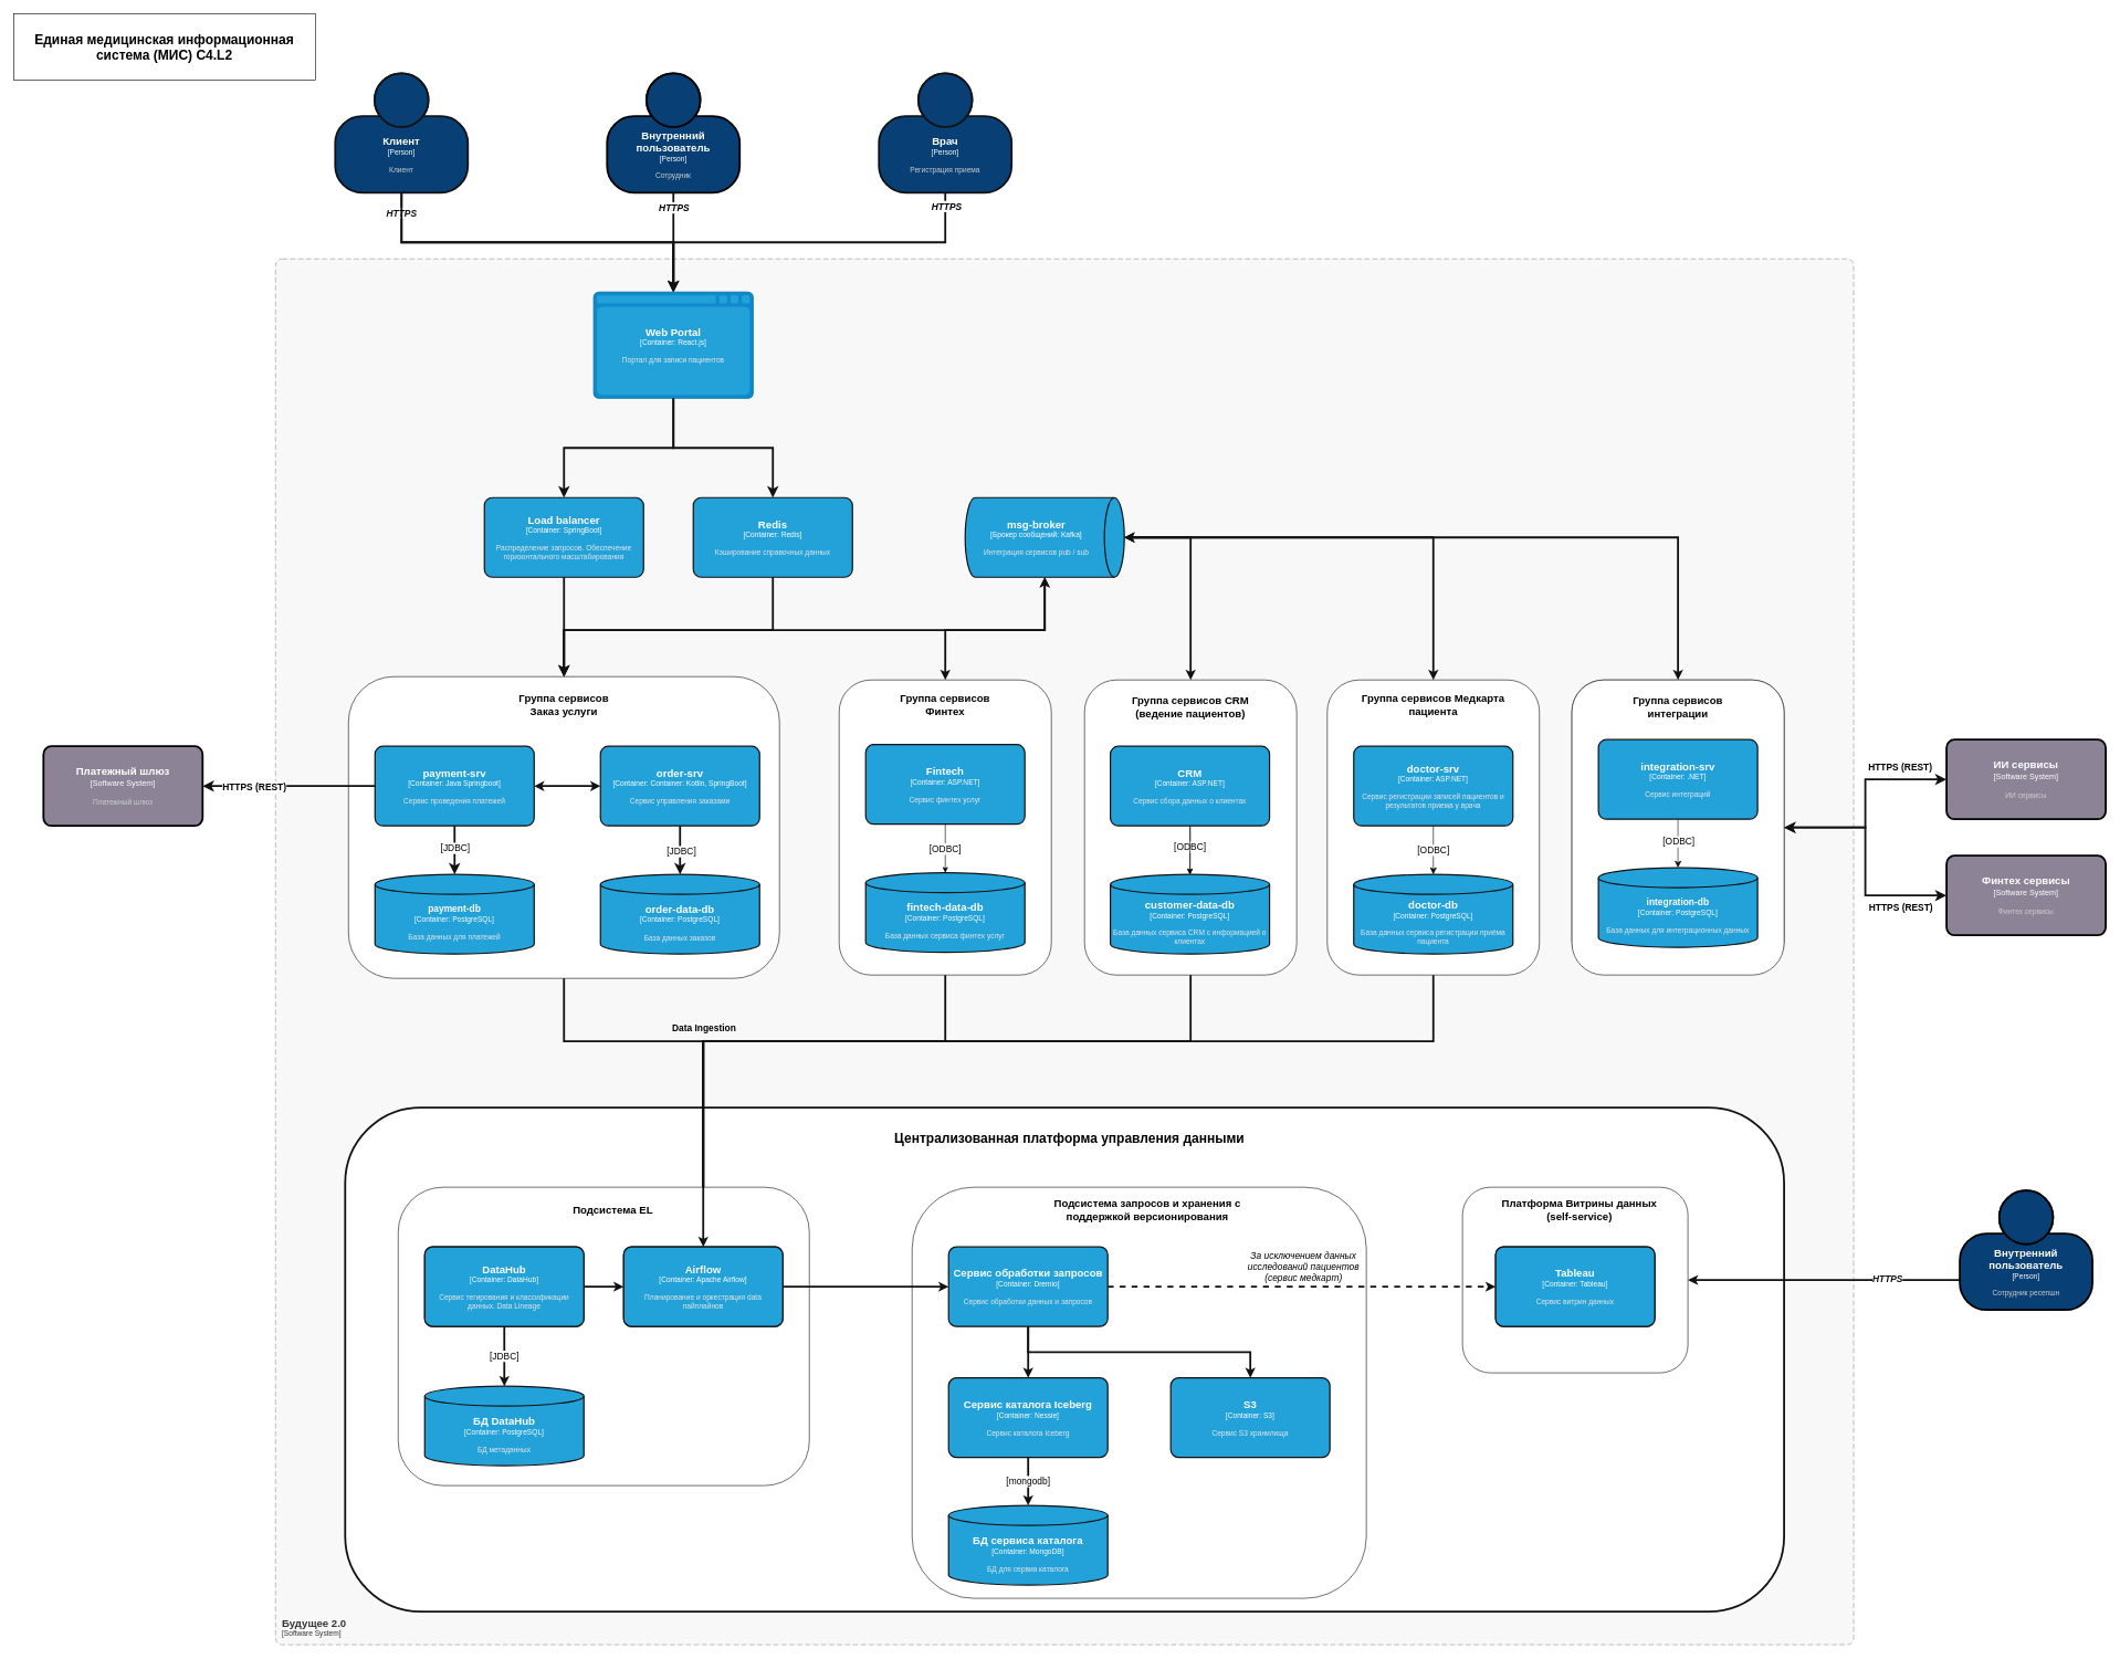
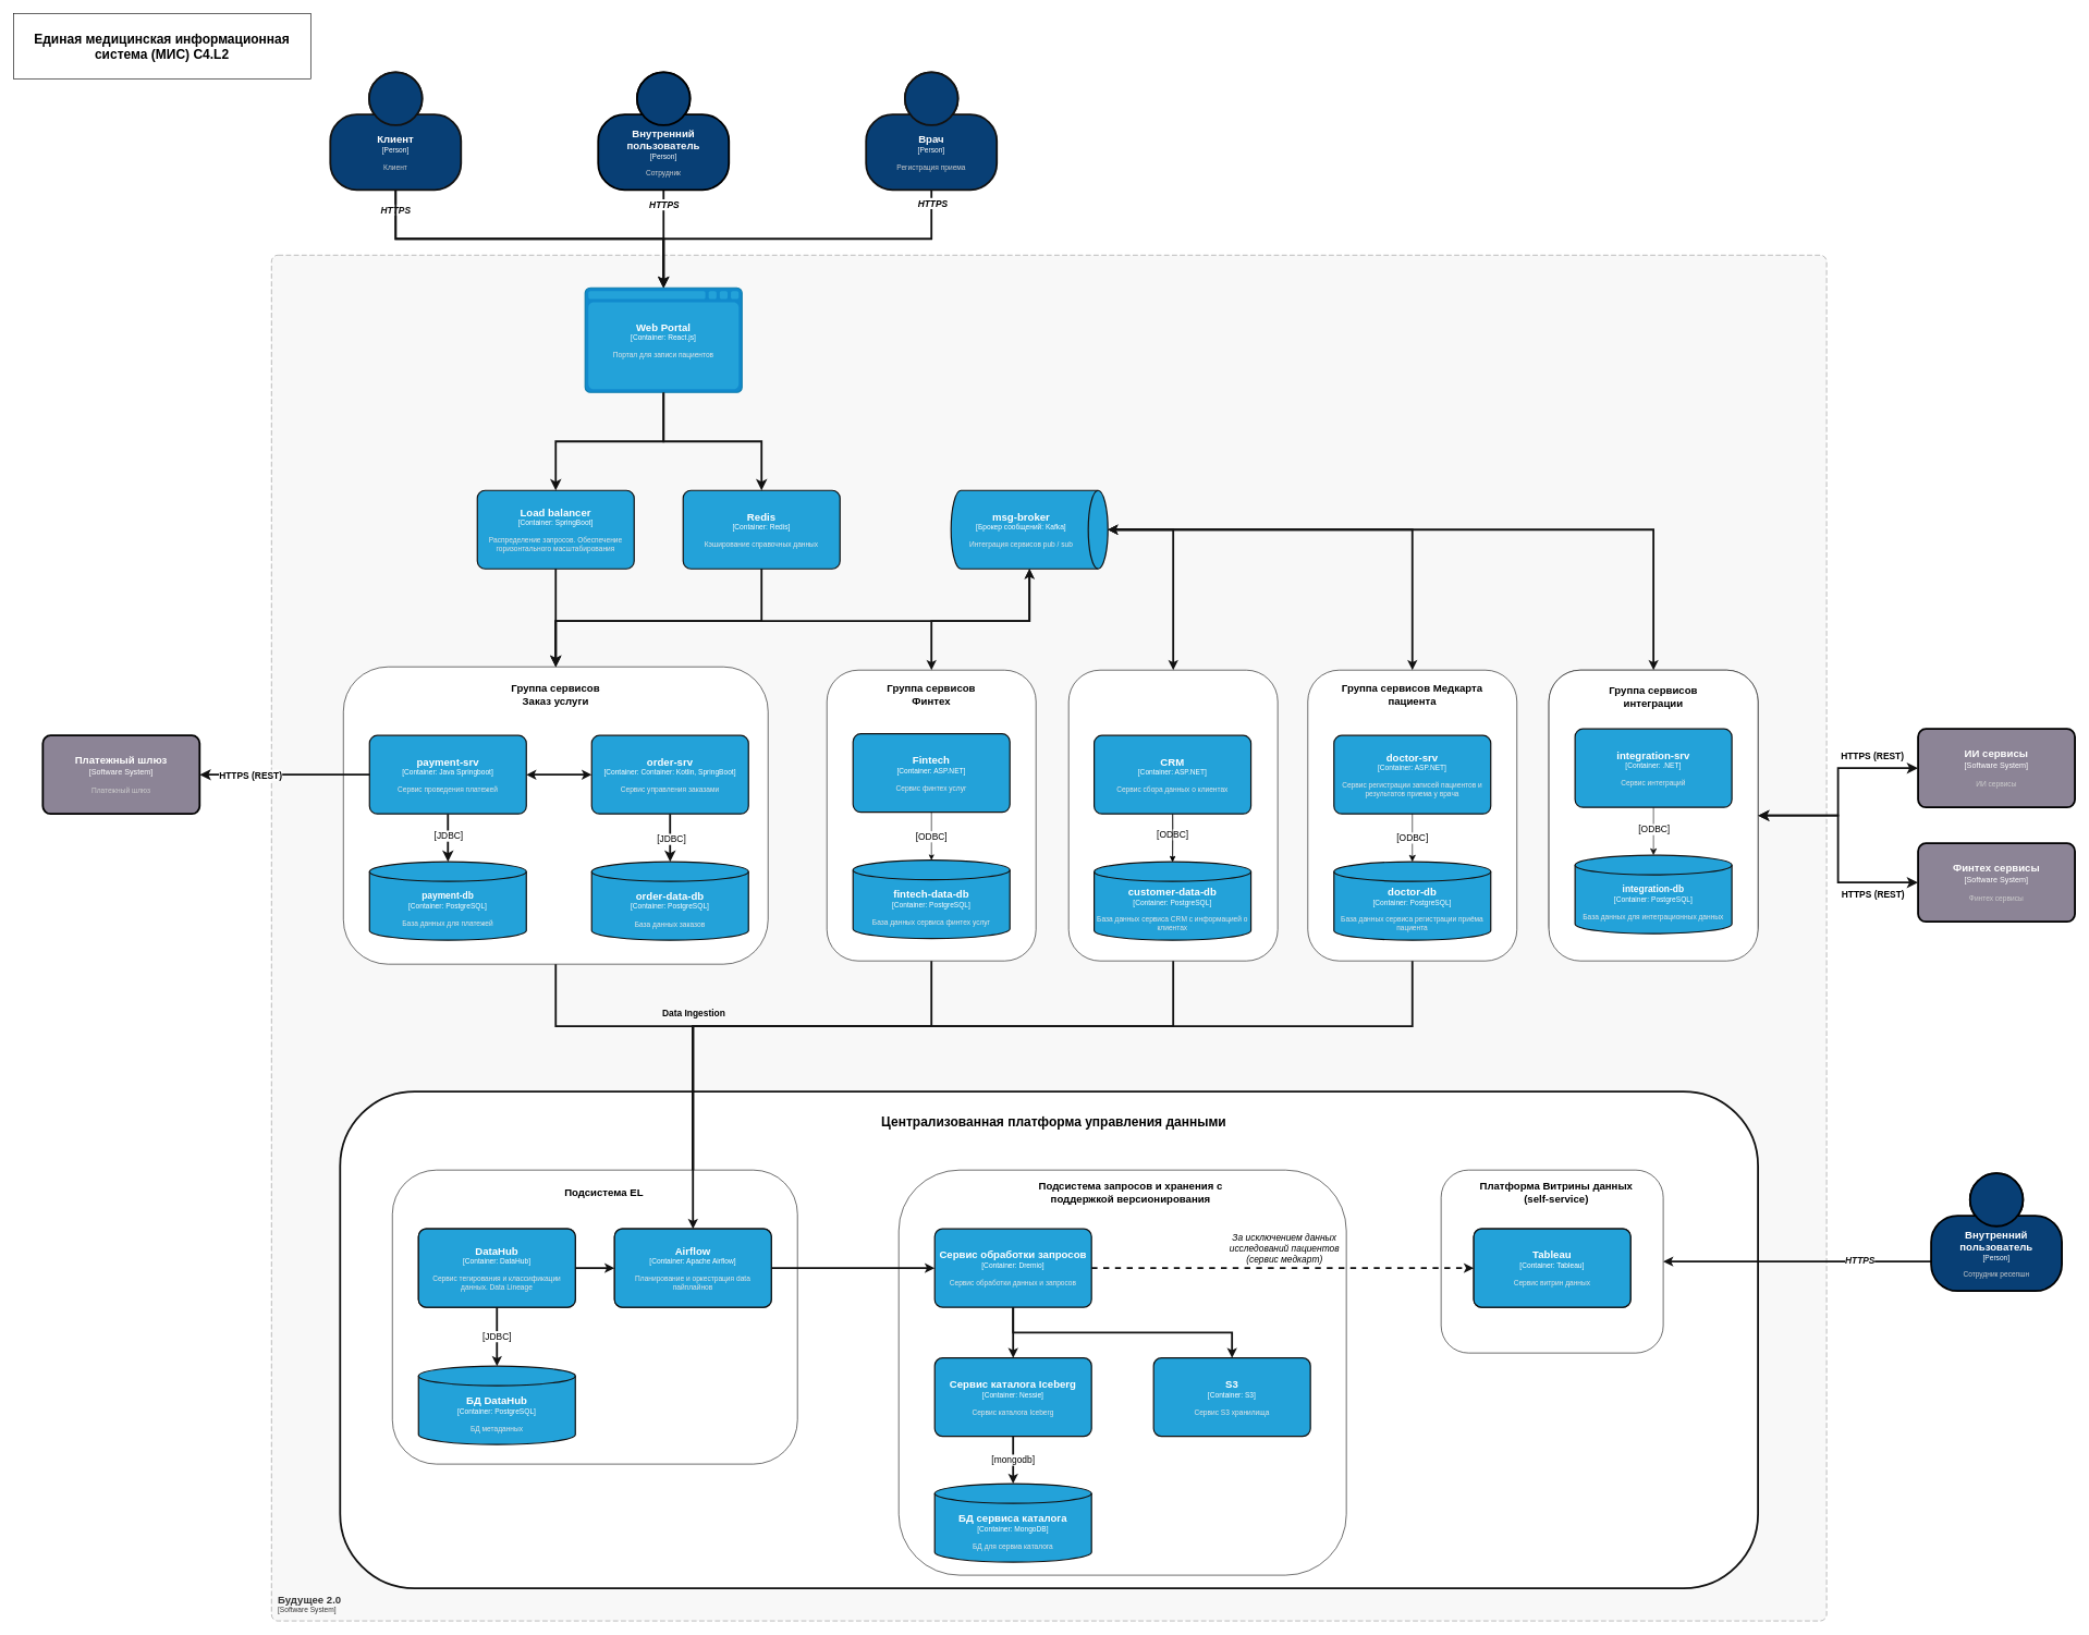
- <mxCell id="18" value="&lt;b&gt;&lt;font style=&quot;font-size: 16px;&quot;&gt;Группа сервисов CRM (ведение пациентов)&lt;/font&gt;&lt;/b&gt;" style="text;html=1;align=center;verticalAlign=middle;whiteSpace=wrap;rounded=0;fontSize=14;" parent="1" vertex="1"><mxGeometry x="1695" y="1045" width="200" height="40" as="geometry" /></mxCell>
